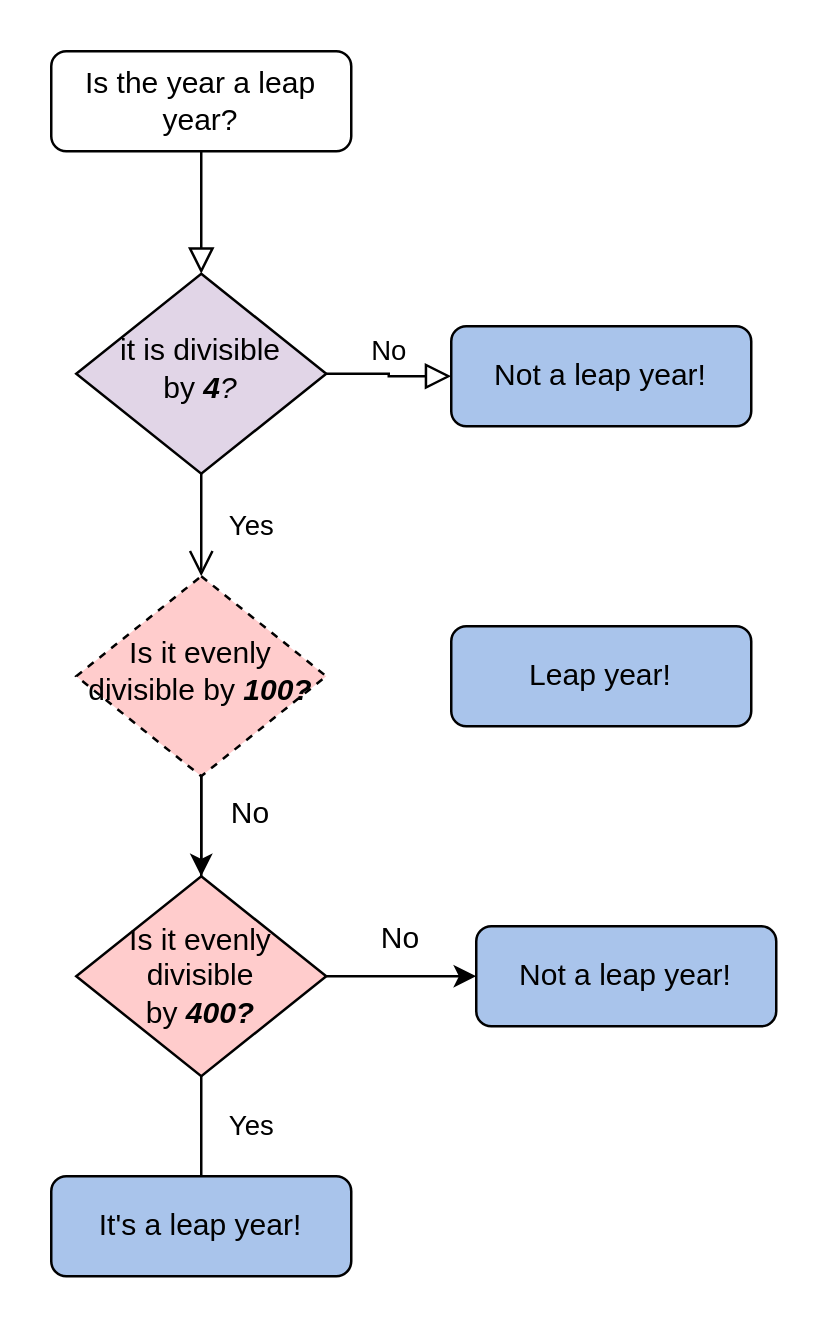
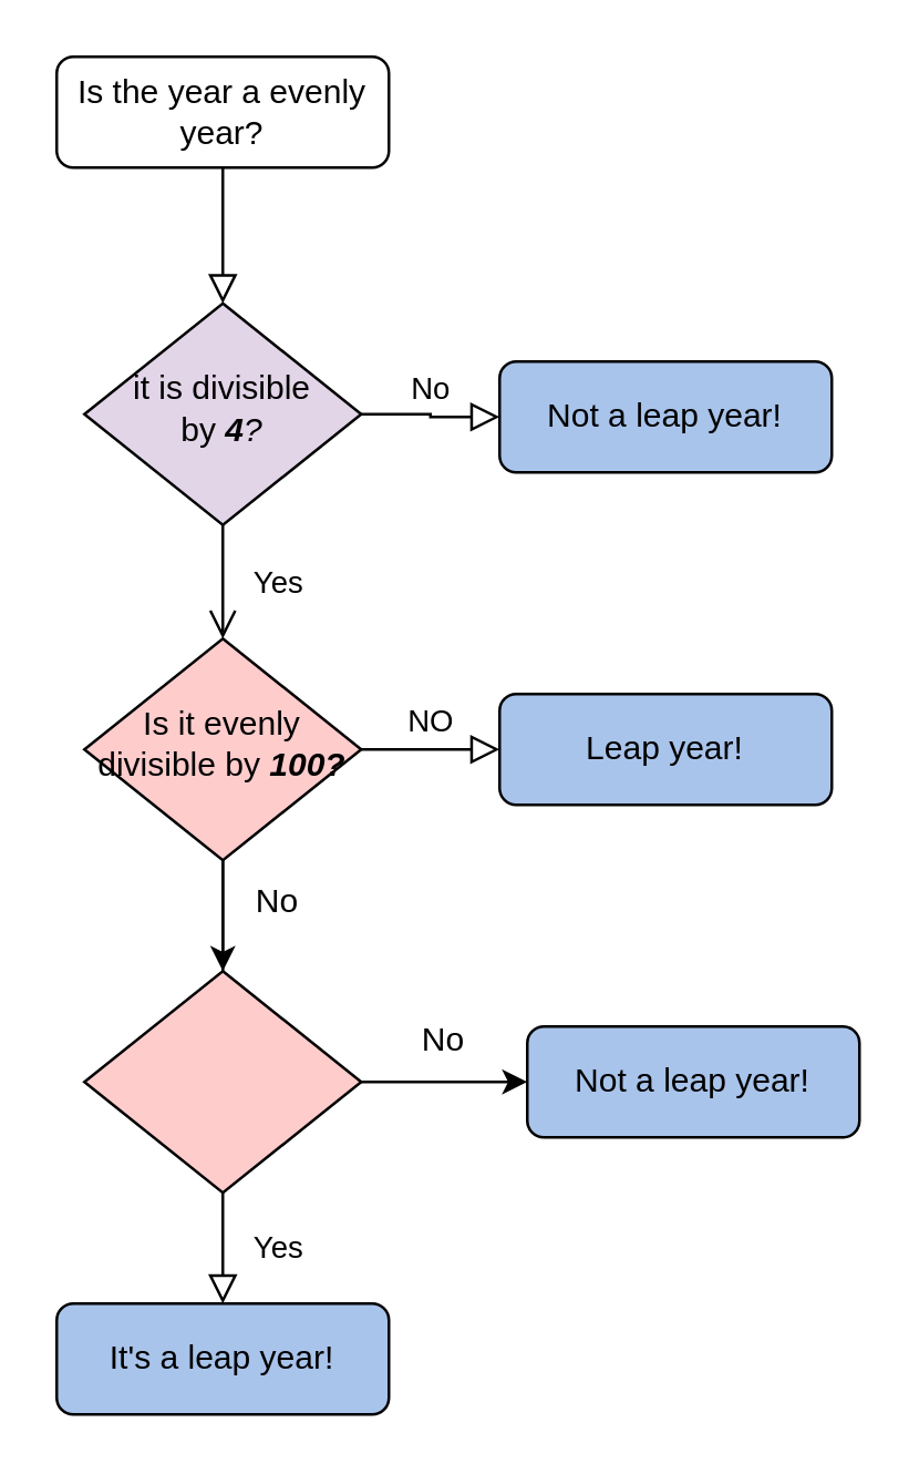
- <mxCell id="3" value="Is the year a leap year?" style="rounded=1;whiteSpace=wrap;html=1;fontSize=12;glass=0;strokeWidth=1;shadow=0;" parent="1" vertex="1"><mxGeometry x="20" y="20" width="120" height="40" as="geometry" /></mxCell>
+ <mxCell id="3" value="Is the year a evenly year?" style="rounded=1;whiteSpace=wrap;html=1;fontSize=12;glass=0;strokeWidth=1;shadow=0;" parent="1" vertex="1"><mxGeometry x="20" y="20" width="120" height="40" as="geometry" /></mxCell>
- <mxCell id="11" value="Is it evenly divisible by&amp;nbsp;&lt;span class=&quot;notion-enable-hover&quot; data-token-index=&quot;1&quot; style=&quot;font-style:italic;font-weight:600&quot;&gt;100?&lt;/span&gt;" style="rhombus;whiteSpace=wrap;html=1;shadow=0;fontFamily=Helvetica;fontSize=12;align=center;strokeWidth=1;spacing=6;spacingTop=-4;fillColor=#FFCCCC;dashed=1;" parent="1" vertex="1"><mxGeometry x="30" y="230" width="100" height="80" as="geometry" /></mxCell>
+ <mxCell id="11" value="Is it evenly divisible by&amp;nbsp;&lt;span class=&quot;notion-enable-hover&quot; data-token-index=&quot;1&quot; style=&quot;font-style:italic;font-weight:600&quot;&gt;100?&lt;/span&gt;" style="rhombus;whiteSpace=wrap;html=1;shadow=0;fontFamily=Helvetica;fontSize=12;align=center;strokeWidth=1;spacing=6;spacingTop=-4;fillColor=#FFCCCC;" parent="1" vertex="1"><mxGeometry x="30" y="230" width="100" height="80" as="geometry" /></mxCell>
+ <mxCell id="9" value="NO" style="edgeStyle=orthogonalEdgeStyle;rounded=0;html=1;jettySize=auto;orthogonalLoop=1;fontSize=11;endArrow=block;endFill=0;endSize=8;strokeWidth=1;shadow=0;labelBackgroundColor=none;" parent="1" source="11" target="13" edge="1"><mxGeometry y="10" relative="1" as="geometry"><mxPoint as="offset" /></mxGeometry></mxCell>
- <mxCell id="17" value="Is it&amp;nbsp;evenly divisible by&amp;nbsp;&lt;span class=&quot;notion-enable-hover&quot; data-token-index=&quot;1&quot; style=&quot;font-style:italic;font-weight:600&quot;&gt;400?&lt;/span&gt;" style="text;html=1;strokeColor=none;fillColor=none;align=center;verticalAlign=middle;whiteSpace=wrap;rounded=0;" vertex="1" parent="1"><mxGeometry x="50" y="375" width="60" height="30" as="geometry" /></mxCell>
- <mxCell id="8" value="Yes" style="rounded=0;html=1;jettySize=auto;orthogonalLoop=1;fontSize=11;endArrow=none;endFill=0;endSize=8;strokeWidth=1;shadow=0;labelBackgroundColor=none;edgeStyle=orthogonalEdgeStyle;" parent="1" source="11" target="12" edge="1"><mxGeometry x="0.75" y="20" relative="1" as="geometry"><mxPoint as="offset" /></mxGeometry></mxCell>
+ <mxCell id="8" value="Yes" style="rounded=0;html=1;jettySize=auto;orthogonalLoop=1;fontSize=11;endArrow=block;endFill=0;endSize=8;strokeWidth=1;shadow=0;labelBackgroundColor=none;edgeStyle=orthogonalEdgeStyle;" parent="1" source="11" target="12" edge="1"><mxGeometry x="0.75" y="20" relative="1" as="geometry"><mxPoint as="offset" /></mxGeometry></mxCell>
